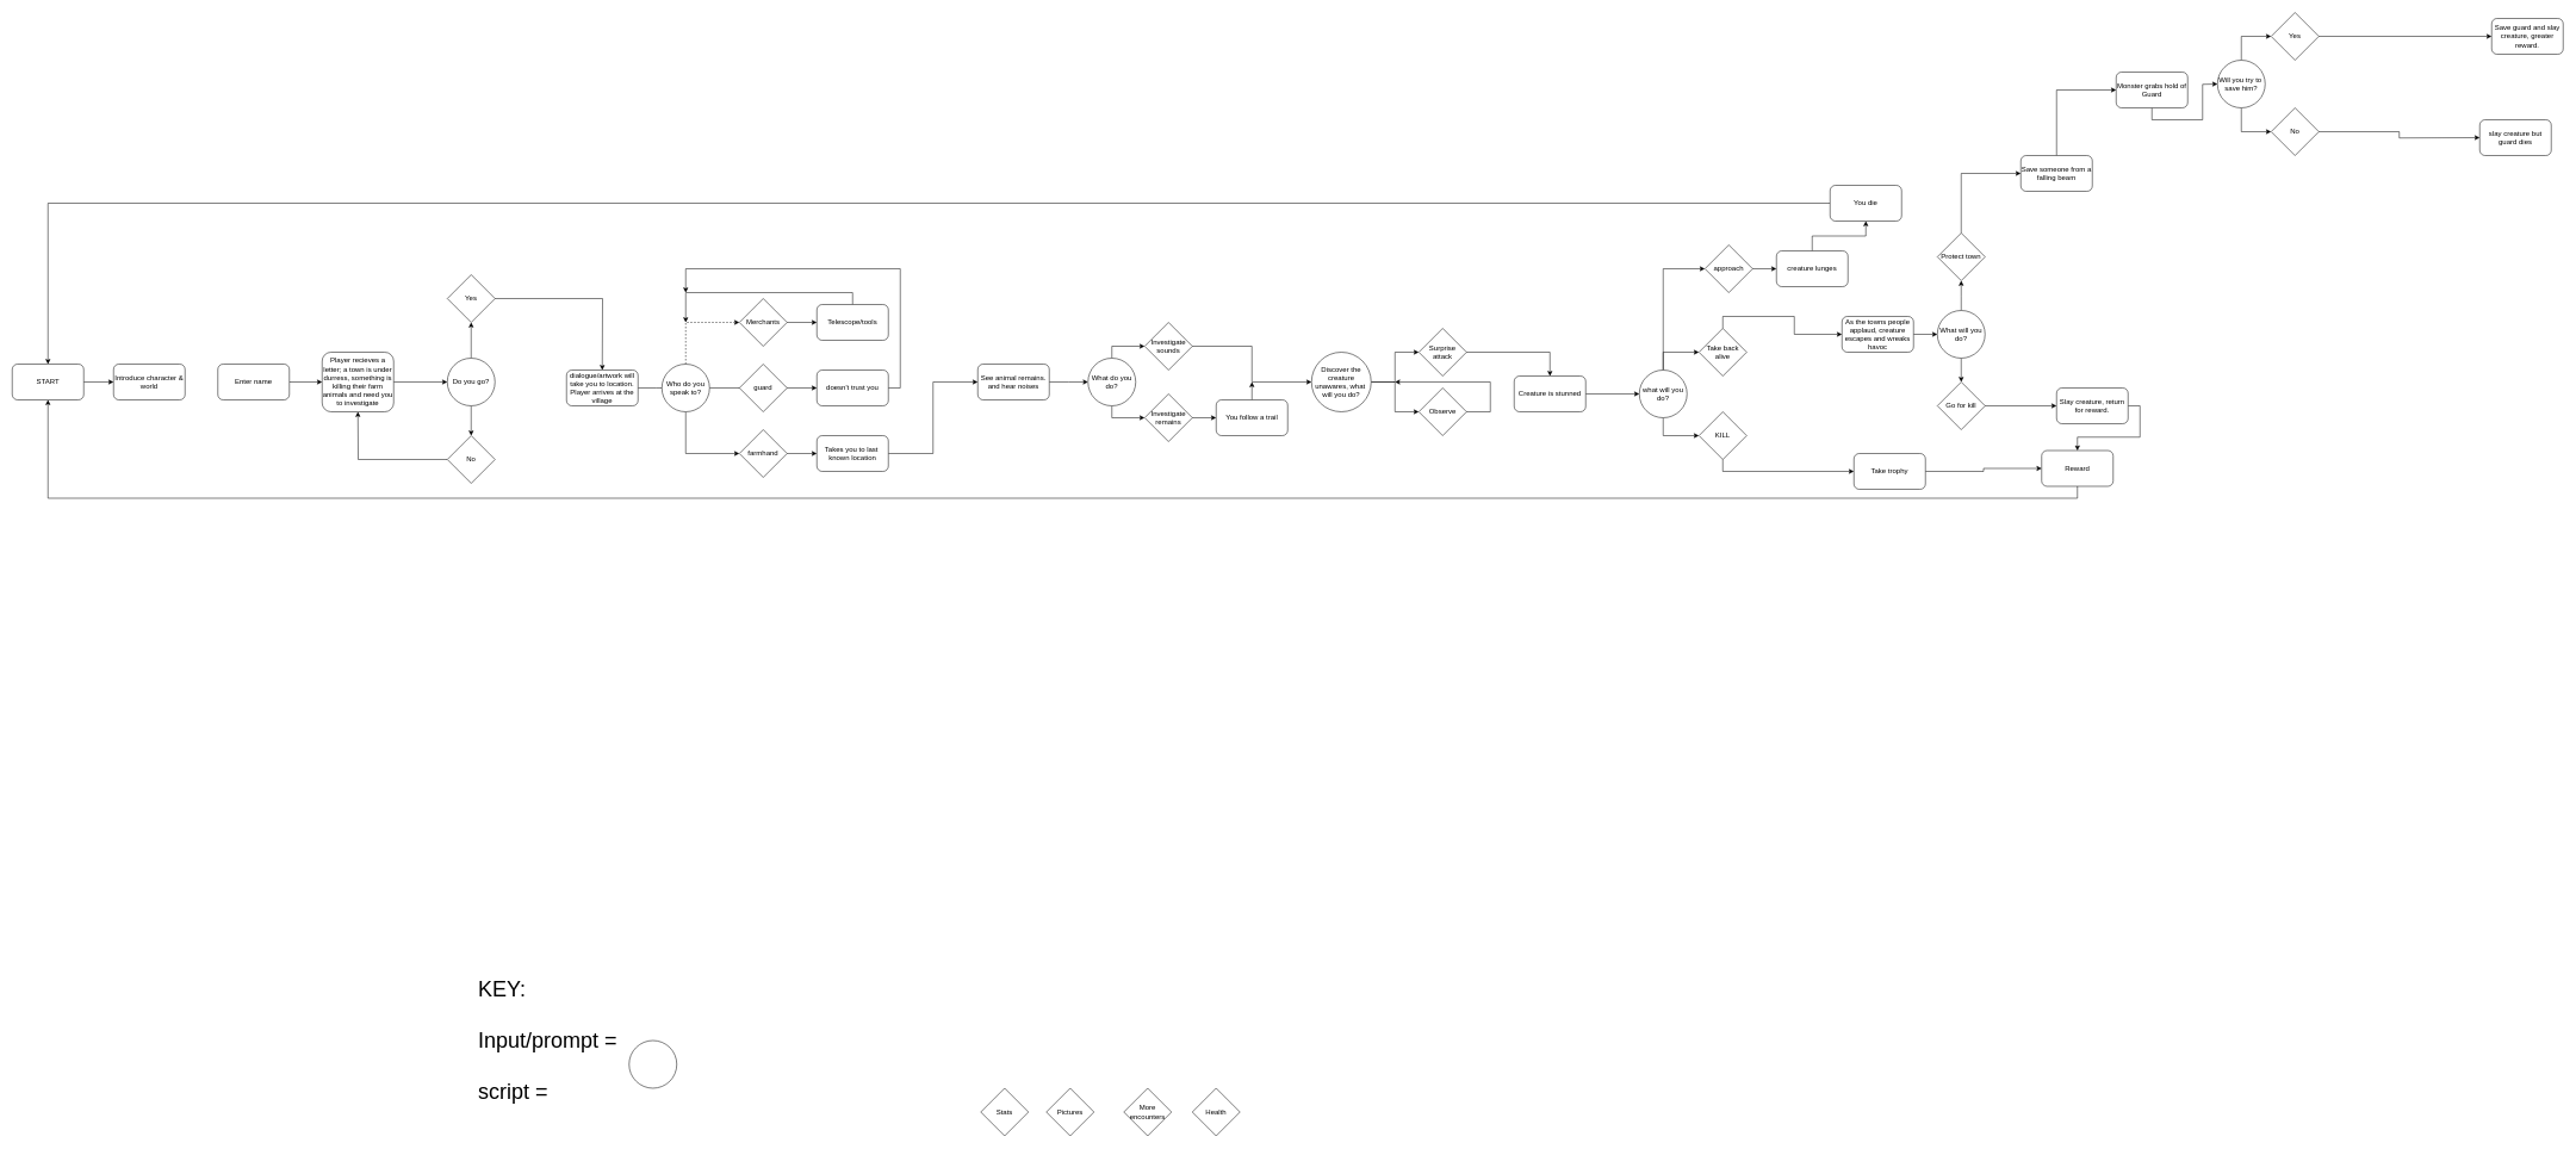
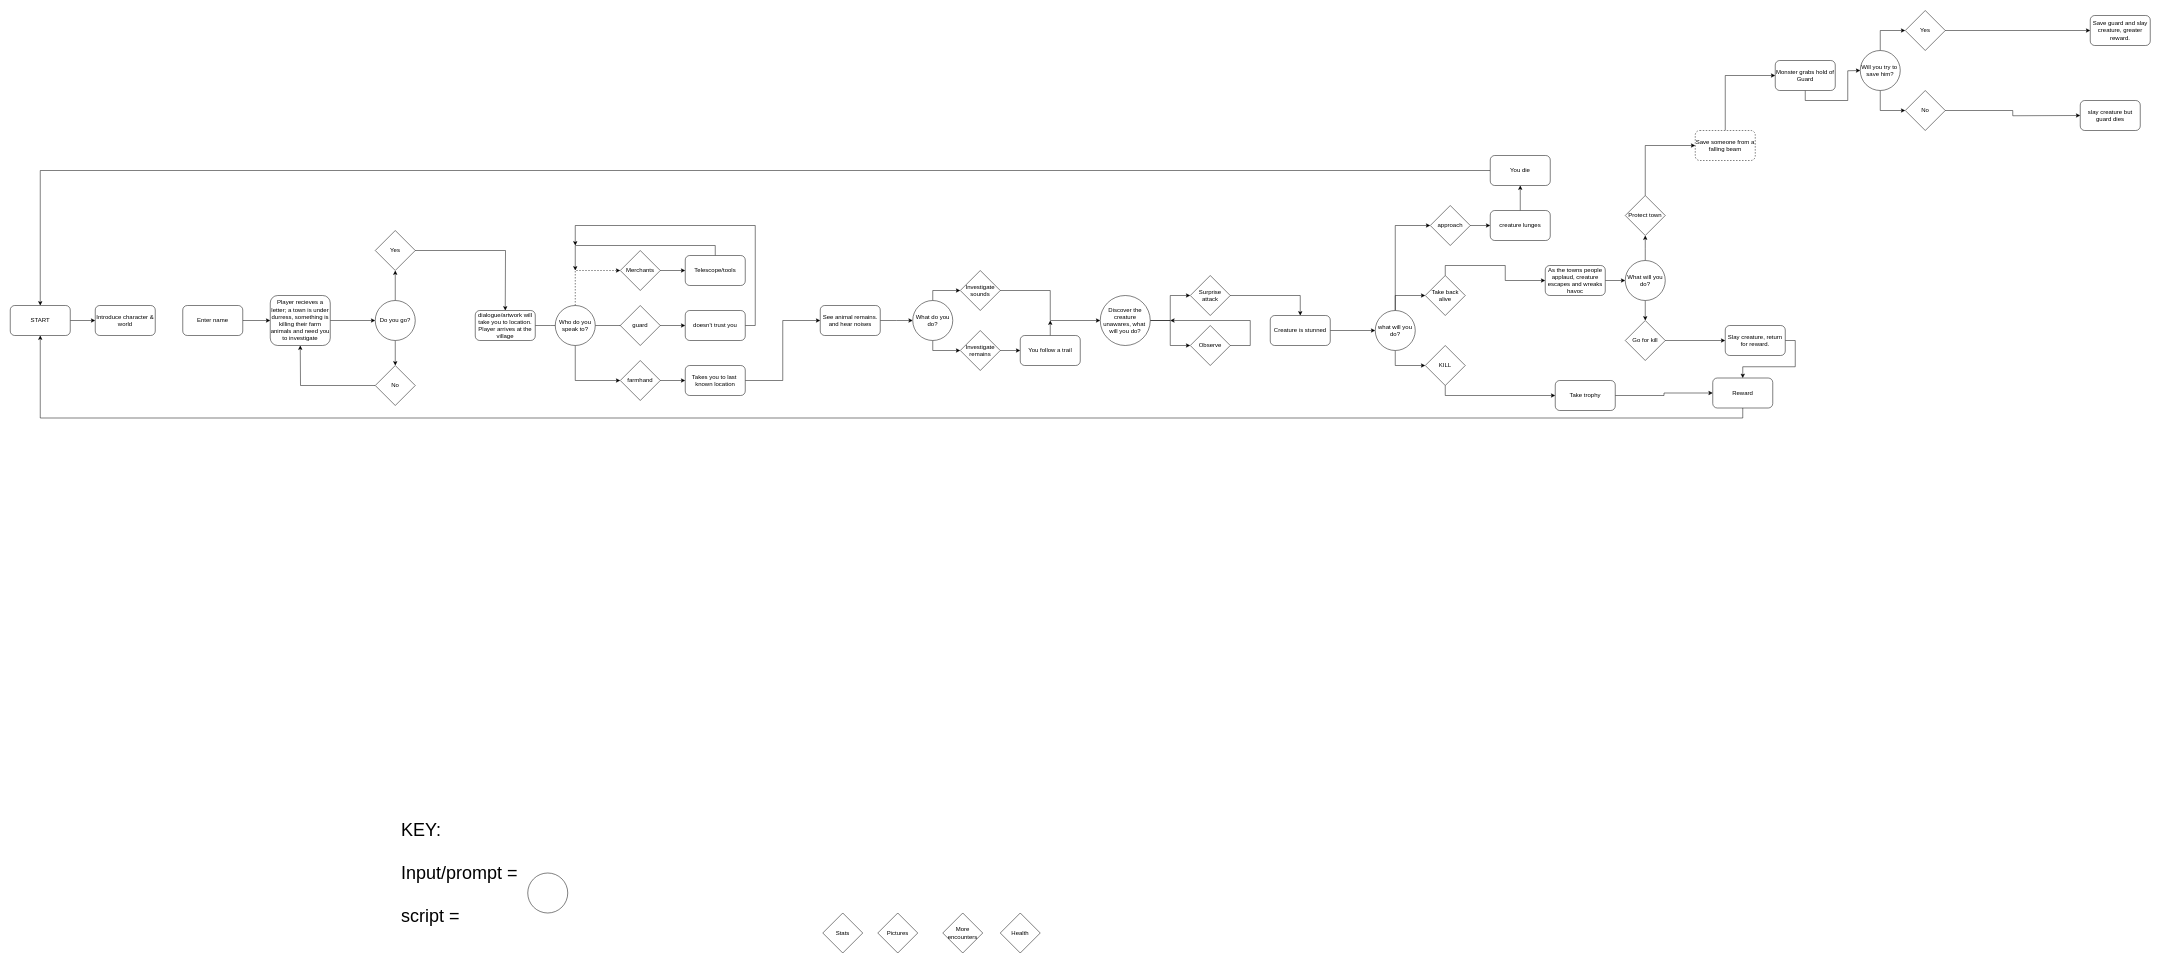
- <mxCell id="33" value="Save someone from a falling beam" style="rounded=1;whiteSpace=wrap;html=1;" parent="1" vertex="1"><mxGeometry x="3390" y="260" width="120" height="60" as="geometry" /></mxCell>
+ <mxCell id="33" value="Save someone from a falling beam" style="rounded=1;whiteSpace=wrap;html=1;dashed=1;" parent="1" vertex="1"><mxGeometry x="3390" y="260" width="120" height="60" as="geometry" /></mxCell>
- <mxCell id="101" value="You die" style="rounded=1;whiteSpace=wrap;html=1;" parent="1" vertex="1"><mxGeometry x="3070" y="310" width="120" height="60" as="geometry" /></mxCell>
+ <mxCell id="101" value="You die" style="rounded=1;whiteSpace=wrap;html=1;" parent="1" vertex="1"><mxGeometry x="2980" y="310" width="120" height="60" as="geometry" /></mxCell>
